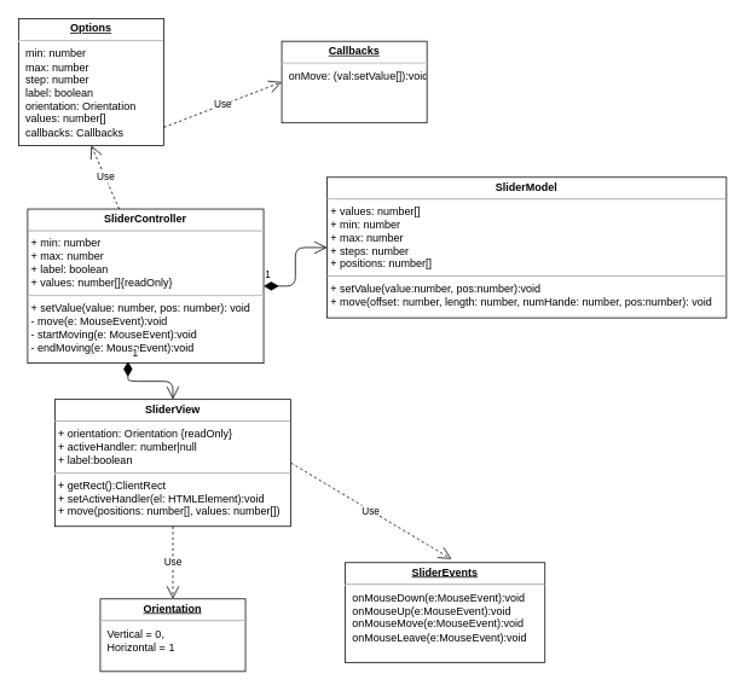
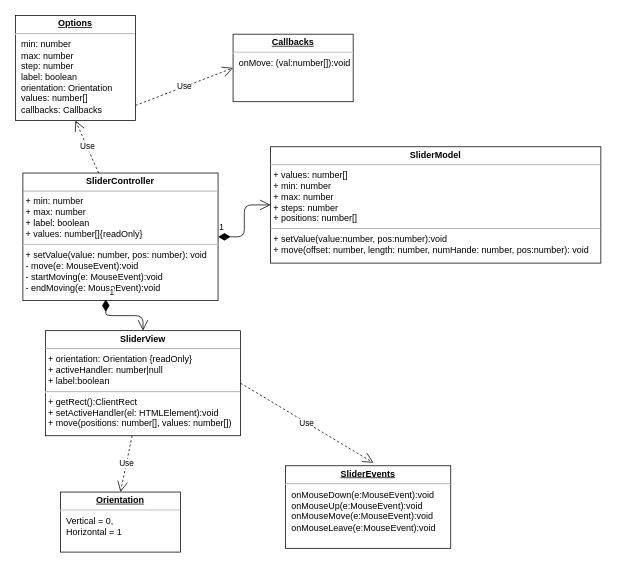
- <mxCell id="3" value="&lt;p style=&quot;margin: 0px ; margin-top: 4px ; text-align: center ; text-decoration: underline&quot;&gt;&lt;b&gt;Callbacks&lt;/b&gt;&lt;/p&gt;&lt;hr&gt;&lt;p style=&quot;margin: 0px ; margin-left: 8px&quot;&gt;onMove: (val:setValue[]):void&lt;/p&gt;" style="verticalAlign=top;align=left;overflow=fill;fontSize=12;fontFamily=Helvetica;html=1;" parent="1" vertex="1"><mxGeometry x="310" y="45" width="160" height="90" as="geometry" /></mxCell>
+ <mxCell id="3" value="&lt;p style=&quot;margin: 0px ; margin-top: 4px ; text-align: center ; text-decoration: underline&quot;&gt;&lt;b&gt;Callbacks&lt;/b&gt;&lt;/p&gt;&lt;hr&gt;&lt;p style=&quot;margin: 0px ; margin-left: 8px&quot;&gt;onMove: (val:number[]):void&lt;/p&gt;" style="verticalAlign=top;align=left;overflow=fill;fontSize=12;fontFamily=Helvetica;html=1;" parent="1" vertex="1"><mxGeometry x="310" y="45" width="160" height="90" as="geometry" /></mxCell>
- <mxCell id="12" value="&lt;p style=&quot;margin: 0px ; margin-top: 4px ; text-align: center ; text-decoration: underline&quot;&gt;&lt;b&gt;Orientation&lt;/b&gt;&lt;/p&gt;&lt;hr&gt;&lt;p style=&quot;margin: 0px ; margin-left: 8px&quot;&gt;Vertical = 0,&lt;/p&gt;&lt;p style=&quot;margin: 0px ; margin-left: 8px&quot;&gt;Horizontal = 1&lt;br&gt;&lt;/p&gt;" style="verticalAlign=top;align=left;overflow=fill;fontSize=12;fontFamily=Helvetica;html=1;" parent="1" vertex="1"><mxGeometry x="110" y="660" width="160" height="80" as="geometry" /></mxCell>
+ <mxCell id="12" value="&lt;p style=&quot;margin: 0px ; margin-top: 4px ; text-align: center ; text-decoration: underline&quot;&gt;&lt;b&gt;Orientation&lt;/b&gt;&lt;/p&gt;&lt;hr&gt;&lt;p style=&quot;margin: 0px ; margin-left: 8px&quot;&gt;Vertical = 0,&lt;/p&gt;&lt;p style=&quot;margin: 0px ; margin-left: 8px&quot;&gt;Horizontal = 1&lt;br&gt;&lt;/p&gt;" style="verticalAlign=top;align=left;overflow=fill;fontSize=12;fontFamily=Helvetica;html=1;" parent="1" vertex="1"><mxGeometry x="80" y="655" width="160" height="80" as="geometry" /></mxCell>
